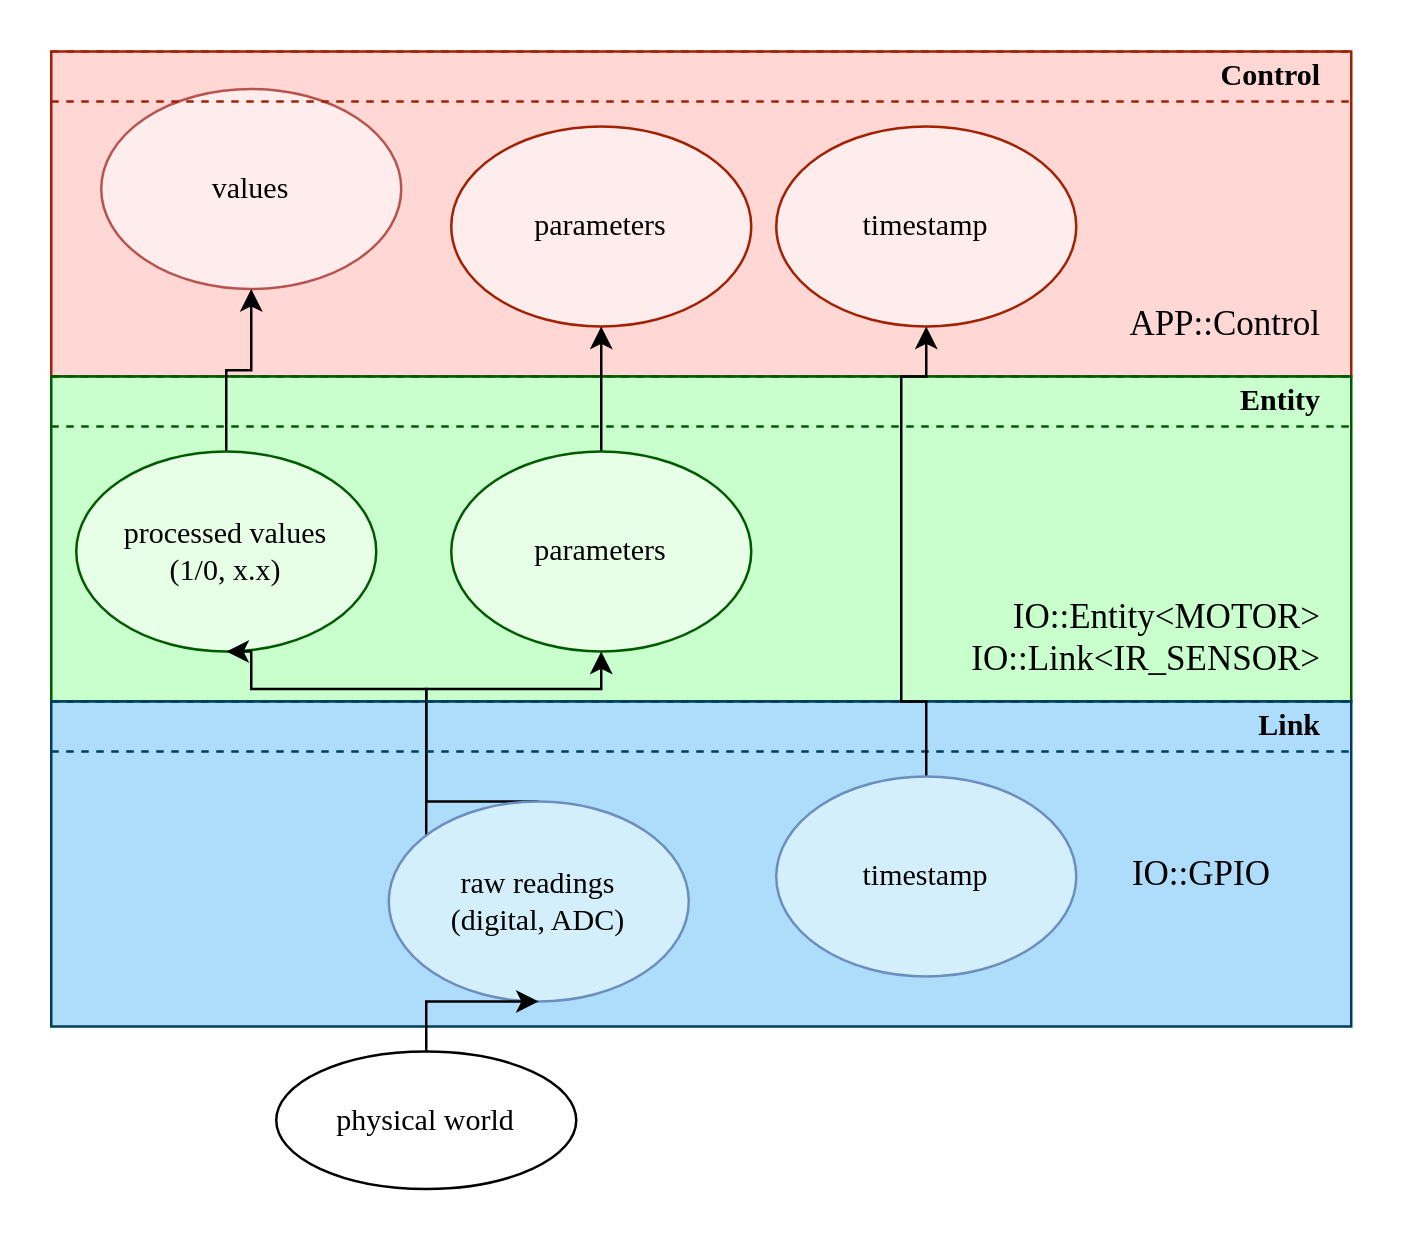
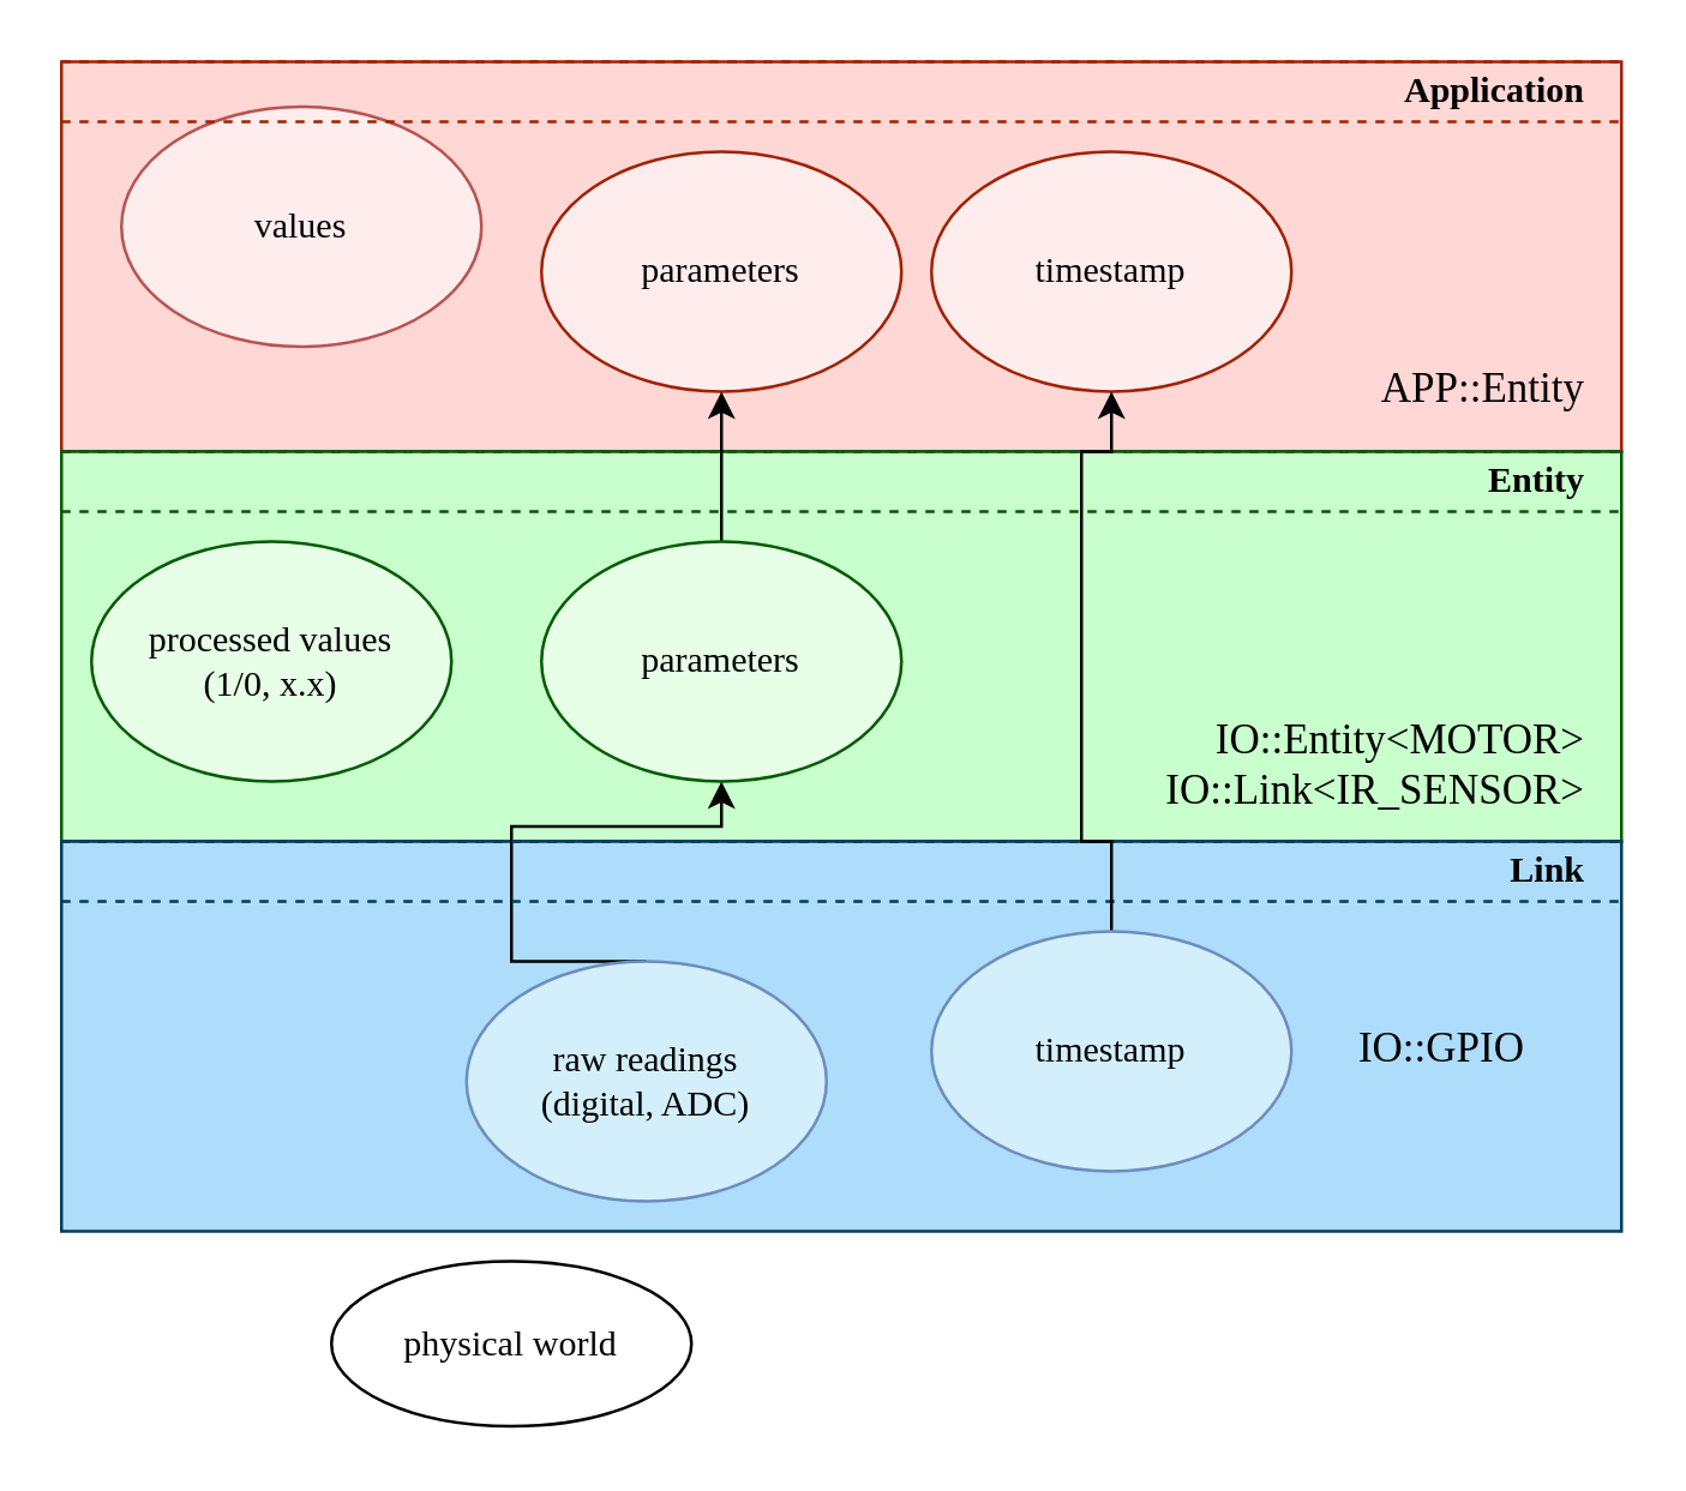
- <mxCell id="4" value="Control" style="text;html=1;strokeColor=none;fillColor=none;align=right;verticalAlign=middle;whiteSpace=wrap;rounded=0;fontFamily=Consolas;fontStyle=1" vertex="1" parent="1"><mxGeometry x="450" y="20" width="80" height="20" as="geometry" /></mxCell>
+ <mxCell id="4" value="Application" style="text;html=1;strokeColor=none;fillColor=none;align=right;verticalAlign=middle;whiteSpace=wrap;rounded=0;fontFamily=Consolas;fontStyle=1" vertex="1" parent="1"><mxGeometry x="450" y="20" width="80" height="20" as="geometry" /></mxCell>
- <mxCell id="7" value="APP::Control" style="text;html=1;strokeColor=none;fillColor=none;align=right;verticalAlign=middle;whiteSpace=wrap;rounded=0;fontFamily=Consolas;fontSize=14;" vertex="1" parent="1"><mxGeometry x="450" y="120" width="80" height="20" as="geometry" /></mxCell>
+ <mxCell id="7" value="APP::Entity" style="text;html=1;strokeColor=none;fillColor=none;align=right;verticalAlign=middle;whiteSpace=wrap;rounded=0;fontFamily=Consolas;fontSize=14;" vertex="1" parent="1"><mxGeometry x="450" y="120" width="80" height="20" as="geometry" /></mxCell>
- <mxCell id="14" style="edgeStyle=orthogonalEdgeStyle;rounded=0;orthogonalLoop=1;jettySize=auto;html=1;exitX=0.5;exitY=0;exitDx=0;exitDy=0;entryX=0.5;entryY=1;entryDx=0;entryDy=0;strokeColor=#000000;fontFamily=Consolas;fontSize=14;" edge="1" parent="1" source="15" target="6"><mxGeometry relative="1" as="geometry" /></mxCell>
- <mxCell id="20" style="edgeStyle=orthogonalEdgeStyle;rounded=0;orthogonalLoop=1;jettySize=auto;html=1;entryX=0.5;entryY=1;entryDx=0;entryDy=0;" edge="1" parent="1" source="22" target="15"><mxGeometry relative="1" as="geometry"><Array as="points"><mxPoint x="170" y="275" /><mxPoint x="100" y="275" /></Array></mxGeometry></mxCell>
- <mxCell id="29" style="edgeStyle=orthogonalEdgeStyle;rounded=0;orthogonalLoop=1;jettySize=auto;html=1;exitX=0.5;exitY=0;exitDx=0;exitDy=0;entryX=0.5;entryY=1;entryDx=0;entryDy=0;fontFamily=Consolas;fontSize=14;" edge="1" parent="1" source="30" target="22"><mxGeometry relative="1" as="geometry" /></mxCell>
